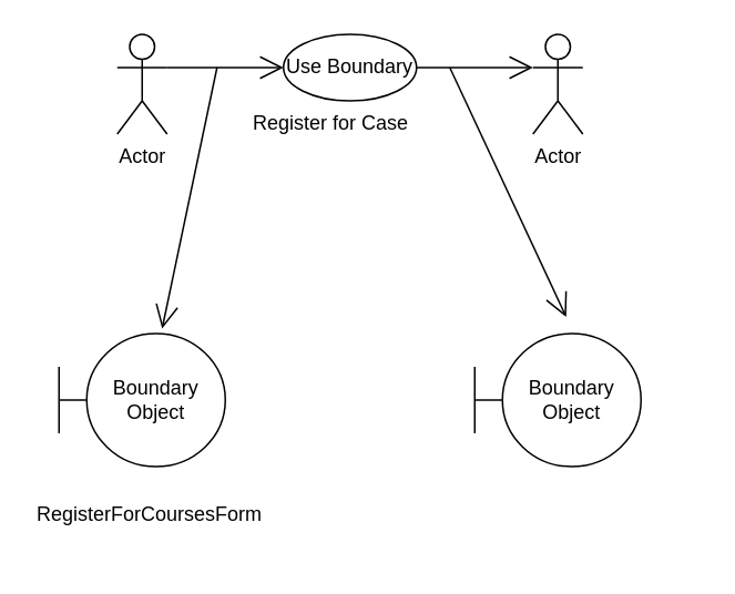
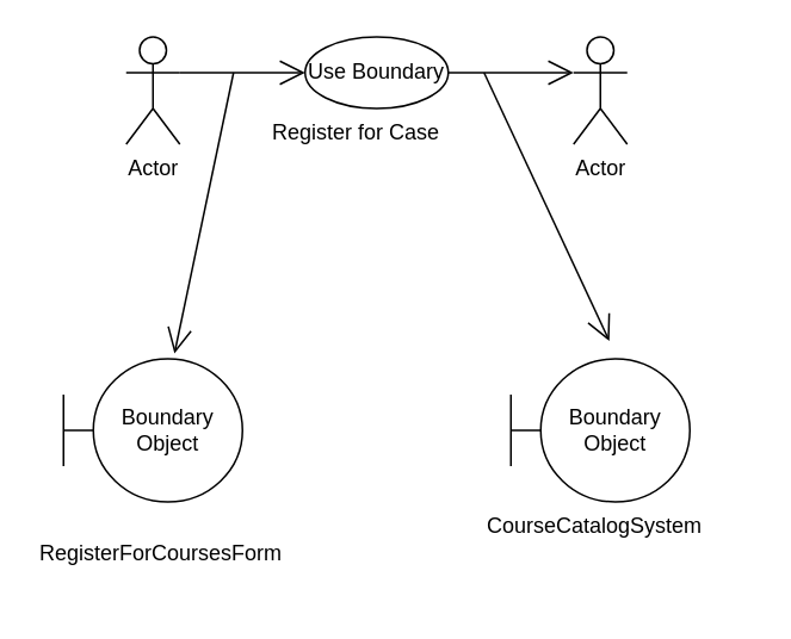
+ <mxCell id="13" value="CourseCatalogSystem" style="text;whiteSpace=wrap;html=1;" vertex="1" parent="1"><mxGeometry x="270" y="280" width="150" height="40" as="geometry" /></mxCell>
